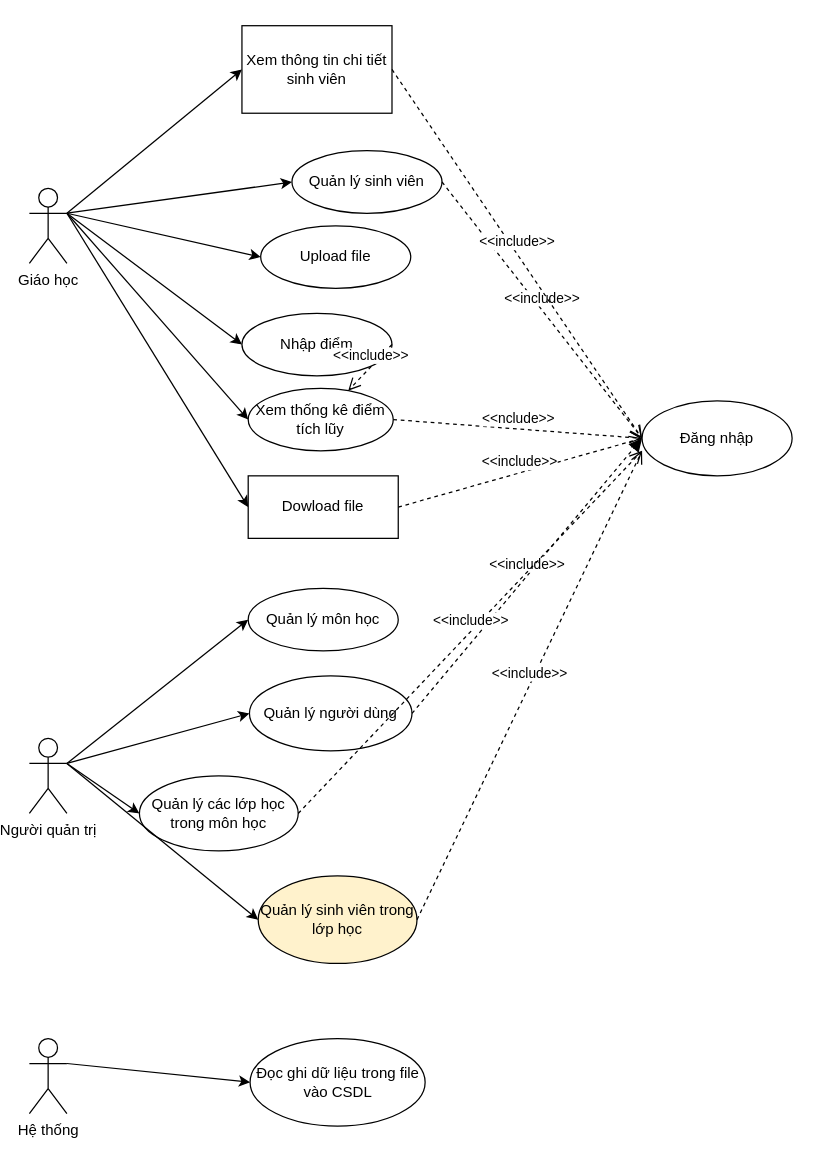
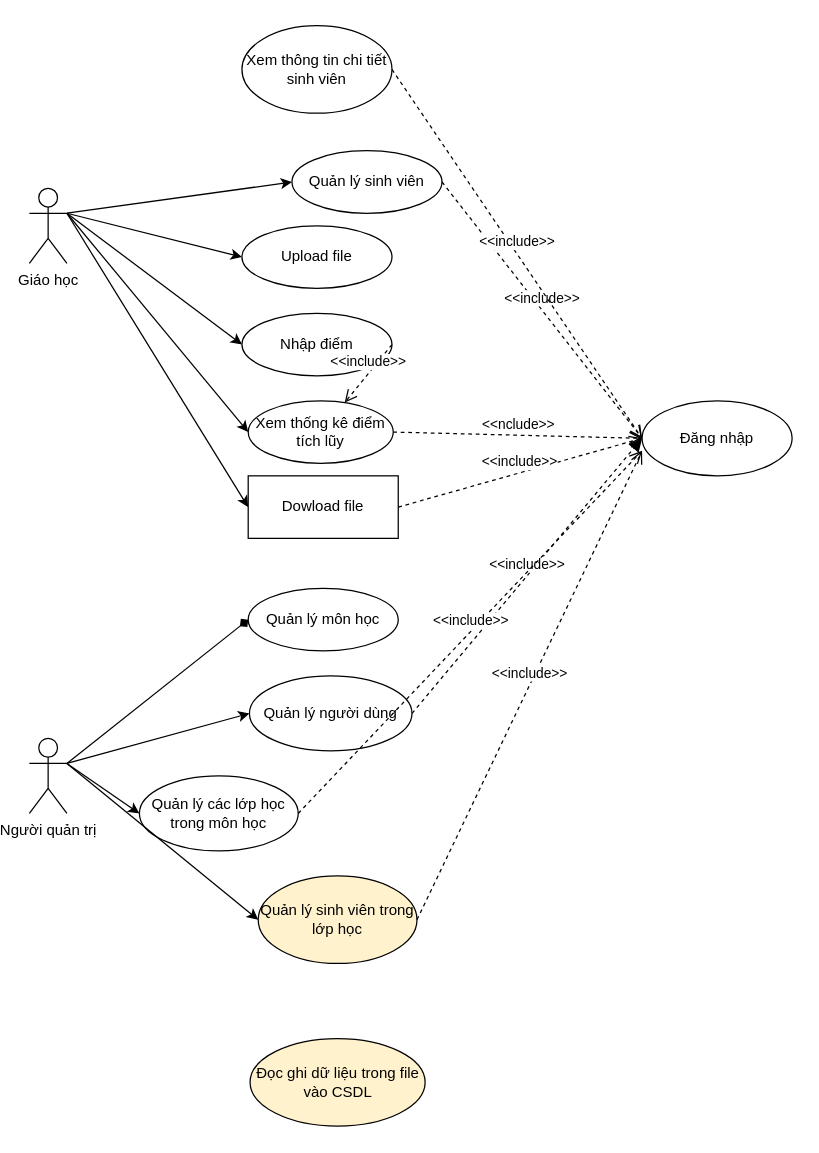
- <mxCell id="33" value="Xem thông tin chi tiết sinh viên" style="whiteSpace=wrap;html=1;rounded=0;" vertex="1" parent="1"><mxGeometry x="190" y="20" width="120" height="70" as="geometry" /></mxCell>
+ <mxCell id="33" value="Xem thông tin chi tiết sinh viên" style="ellipse;whiteSpace=wrap;html=1;" vertex="1" parent="1"><mxGeometry x="190" y="20" width="120" height="70" as="geometry" /></mxCell>
- <mxCell id="34" value="" style="endArrow=classic;html=1;rounded=0;exitX=1;exitY=0.333;exitDx=0;exitDy=0;exitPerimeter=0;entryX=0;entryY=0.5;entryDx=0;entryDy=0;" edge="1" parent="1" source="2" target="33"><mxGeometry width="50" height="50" relative="1" as="geometry"><mxPoint x="60" y="170" as="sourcePoint" /><mxPoint x="340" y="280" as="targetPoint" /></mxGeometry></mxCell>
- <mxCell id="7" value="Upload file" style="ellipse;whiteSpace=wrap;html=1;" vertex="1" parent="1"><mxGeometry x="205" y="180" width="120" height="50" as="geometry" /></mxCell>
+ <mxCell id="7" value="Upload file" style="ellipse;whiteSpace=wrap;html=1;" vertex="1" parent="1"><mxGeometry x="190" y="180" width="120" height="50" as="geometry" /></mxCell>
- <mxCell id="9" value="Xem thống kê điểm tích lũy" style="ellipse;whiteSpace=wrap;html=1;" vertex="1" parent="1"><mxGeometry x="195" y="310" width="116" height="50" as="geometry" /></mxCell>
+ <mxCell id="9" value="Xem thống kê điểm tích lũy" style="ellipse;whiteSpace=wrap;html=1;" vertex="1" parent="1"><mxGeometry x="195" y="320" width="116" height="50" as="geometry" /></mxCell>
- <mxCell id="18" value="" style="endArrow=classic;html=1;rounded=0;exitX=1;exitY=0.333;exitDx=0;exitDy=0;exitPerimeter=0;entryX=0;entryY=0.5;entryDx=0;entryDy=0;" edge="1" parent="1" source="15" target="4"><mxGeometry width="50" height="50" relative="1" as="geometry"><mxPoint y="540" as="sourcePoint" x="-100" /><mxPoint x="-50" y="490" as="targetPoint" /></mxGeometry></mxCell>
+ <mxCell id="18" value="" style="endArrow=diamond;html=1;rounded=0;exitX=1;exitY=0.333;exitDx=0;exitDy=0;exitPerimeter=0;entryX=0;entryY=0.5;entryDx=0;entryDy=0;" edge="1" parent="1" source="15" target="4"><mxGeometry width="50" height="50" relative="1" as="geometry"><mxPoint y="540" as="sourcePoint" x="-100" /><mxPoint x="-50" y="490" as="targetPoint" /></mxGeometry></mxCell>
- <mxCell id="32" value="" style="endArrow=classic;html=1;rounded=0;exitX=1;exitY=0.333;exitDx=0;exitDy=0;exitPerimeter=0;entryX=0;entryY=0.5;entryDx=0;entryDy=0;" edge="1" parent="1" source="30" target="31"><mxGeometry width="50" height="50" relative="1" as="geometry"><mxPoint x="180" y="700" as="sourcePoint" /><mxPoint x="230" y="650" as="targetPoint" /></mxGeometry></mxCell>
- <mxCell id="30" value="Hệ thống" style="shape=umlActor;verticalLabelPosition=bottom;verticalAlign=top;html=1;" vertex="1" parent="1"><mxGeometry x="20" y="830" width="30" height="60" as="geometry" /></mxCell>
- <mxCell id="31" value="Đọc ghi dữ liệu trong file vào CSDL" style="ellipse;whiteSpace=wrap;html=1;" vertex="1" parent="1"><mxGeometry x="196.5" y="830" width="140" height="70" as="geometry" /></mxCell>
+ <mxCell id="31" value="Đọc ghi dữ liệu trong file vào CSDL" style="ellipse;whiteSpace=wrap;html=1;fillColor=#fff2cc;" vertex="1" parent="1"><mxGeometry x="196.5" y="830" width="140" height="70" as="geometry" /></mxCell>
